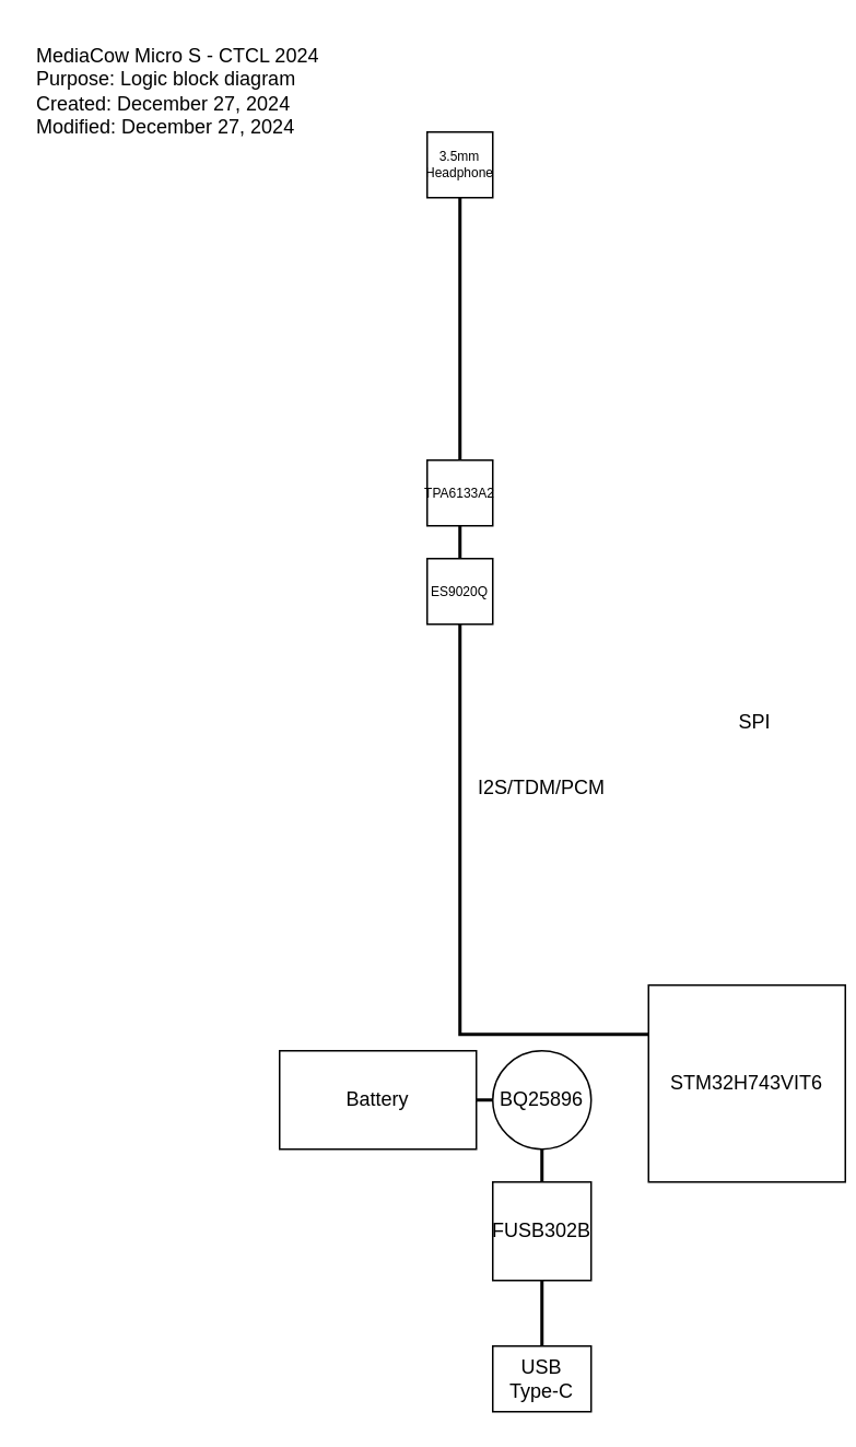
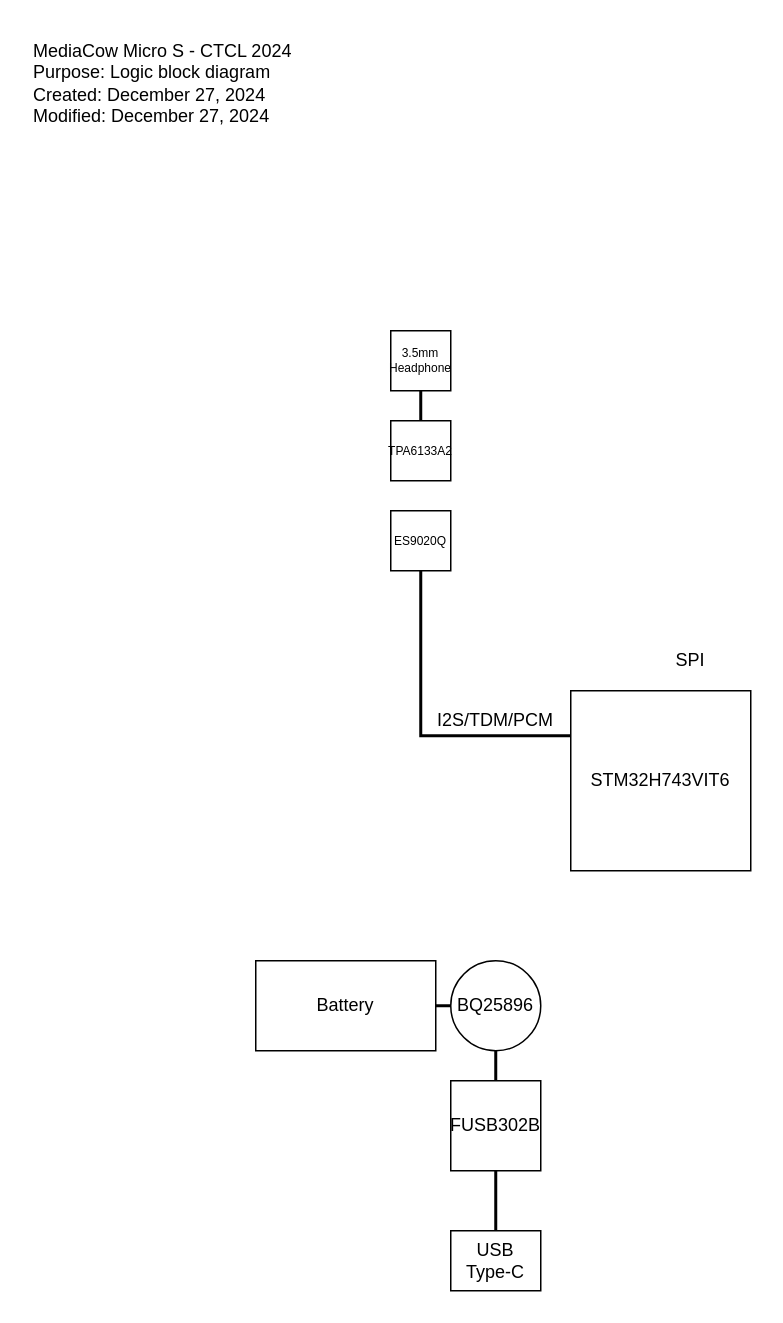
- <mxCell id="7" value="3.5mm&lt;div&gt;Headphone&lt;/div&gt;" style="rounded=0;whiteSpace=wrap;html=1;fontSize=8;horizontal=1;" vertex="1" parent="1"><mxGeometry x="260" y="80" width="40" height="40" as="geometry" /></mxCell>
+ <mxCell id="7" value="3.5mm&lt;div&gt;Headphone&lt;/div&gt;" style="rounded=0;whiteSpace=wrap;html=1;fontSize=8;horizontal=1;" vertex="1" parent="1"><mxGeometry x="260" y="220" width="40" height="40" as="geometry" /></mxCell>
- <mxCell id="5" style="edgeStyle=orthogonalEdgeStyle;rounded=0;orthogonalLoop=1;jettySize=auto;html=1;exitX=0.5;exitY=0;exitDx=0;exitDy=0;entryX=0.5;entryY=1;entryDx=0;entryDy=0;strokeWidth=2;endArrow=none;endFill=0;" edge="1" parent="1" source="6" target="9"><mxGeometry relative="1" as="geometry" /></mxCell>
- <mxCell id="3" value="STM32H743VIT6" style="rounded=0;whiteSpace=wrap;html=1;" vertex="1" parent="1"><mxGeometry x="395" y="600" width="120" height="120" as="geometry" /></mxCell>
+ <mxCell id="3" value="STM32H743VIT6" style="rounded=0;whiteSpace=wrap;html=1;" vertex="1" parent="1"><mxGeometry x="380" y="460" width="120" height="120" as="geometry" /></mxCell>
